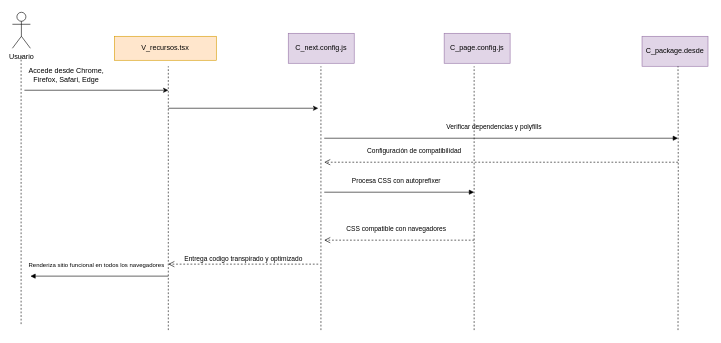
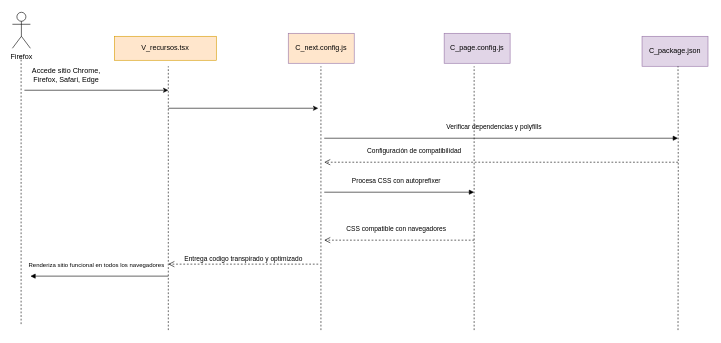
- <mxCell id="16" value="C_next.config.js" style="html=1;whiteSpace=wrap;fillColor=#e1d5e7;strokeColor=#9673a6;" vertex="1" parent="1"><mxGeometry x="480" y="55" width="110" height="50" as="geometry" /></mxCell>
+ <mxCell id="16" value="C_next.config.js" style="html=1;whiteSpace=wrap;fillColor=#ffe6cc;strokeColor=#9673a6;" vertex="1" parent="1"><mxGeometry x="480" y="55" width="110" height="50" as="geometry" /></mxCell>
- <mxCell id="13" value="C_package.desde" style="html=1;whiteSpace=wrap;fillColor=#e1d5e7;strokeColor=#9673a6;" vertex="1" parent="1"><mxGeometry x="1070" y="60" width="110" height="50" as="geometry" /></mxCell>
+ <mxCell id="13" value="C_package.json" style="html=1;whiteSpace=wrap;fillColor=#e1d5e7;strokeColor=#9673a6;" vertex="1" parent="1"><mxGeometry x="1070" y="60" width="110" height="50" as="geometry" /></mxCell>
- <mxCell id="2" value="Usuario" style="shape=umlActor;verticalLabelPosition=bottom;verticalAlign=top;html=1;labelPosition=center;align=center;" vertex="1" parent="1"><mxGeometry x="20" y="20" width="30" height="60" as="geometry" /></mxCell>
+ <mxCell id="2" value="Firefox" style="shape=umlActor;verticalLabelPosition=bottom;verticalAlign=top;html=1;labelPosition=center;align=center;" vertex="1" parent="1"><mxGeometry x="20" y="20" width="30" height="60" as="geometry" /></mxCell>
- <mxCell id="5" value="Accede desde Chrome, Firefox, Safari, Edge" style="text;html=1;align=center;verticalAlign=middle;whiteSpace=wrap;rounded=0;" vertex="1" parent="1"><mxGeometry x="40" y="110" width="140" height="30" as="geometry" /></mxCell>
+ <mxCell id="5" value="Accede sitio Chrome, Firefox, Safari, Edge" style="text;html=1;align=center;verticalAlign=middle;whiteSpace=wrap;rounded=0;" vertex="1" parent="1"><mxGeometry x="40" y="110" width="140" height="30" as="geometry" /></mxCell>
